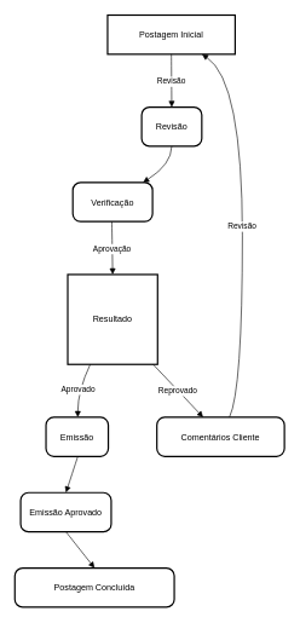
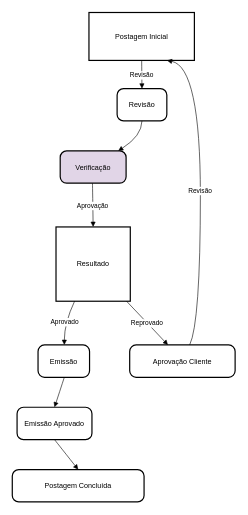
- <mxCell id="2" value="Postagem Inicial" style="whiteSpace=wrap;strokeWidth=2;" vertex="1" parent="1"><mxGeometry x="148" y="20" width="176" height="54" as="geometry" /></mxCell>
+ <mxCell id="2" value="Postagem Inicial" style="whiteSpace=wrap;strokeWidth=2;" vertex="1" parent="1"><mxGeometry x="148" y="20" width="176" height="80" as="geometry" /></mxCell>
- <mxCell id="3" value="Verificação" style="rounded=1;arcSize=20;strokeWidth=2" vertex="1" parent="1"><mxGeometry x="100" y="251" width="110" height="54" as="geometry" /></mxCell>
+ <mxCell id="3" value="Verificação" style="rounded=1;arcSize=20;strokeWidth=2;fillColor=#e1d5e7;" vertex="1" parent="1"><mxGeometry x="100" y="251" width="110" height="54" as="geometry" /></mxCell>
- <mxCell id="6" value="Comentários Cliente" style="rounded=1;arcSize=20;strokeWidth=2" vertex="1" parent="1"><mxGeometry x="216" y="575" width="176" height="54" as="geometry" /></mxCell>
+ <mxCell id="6" value="Aprovação Cliente" style="rounded=1;arcSize=20;strokeWidth=2" vertex="1" parent="1"><mxGeometry x="216" y="575" width="176" height="54" as="geometry" /></mxCell>
